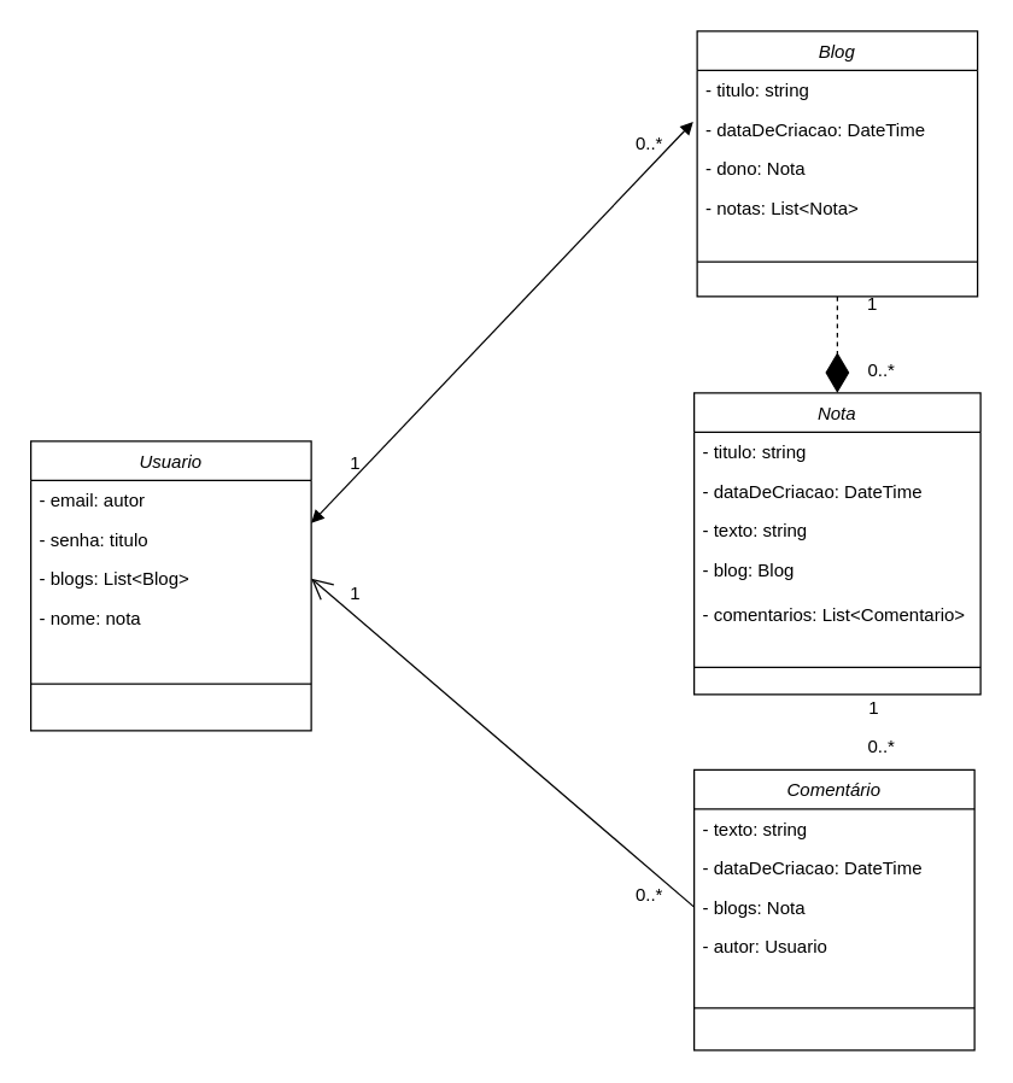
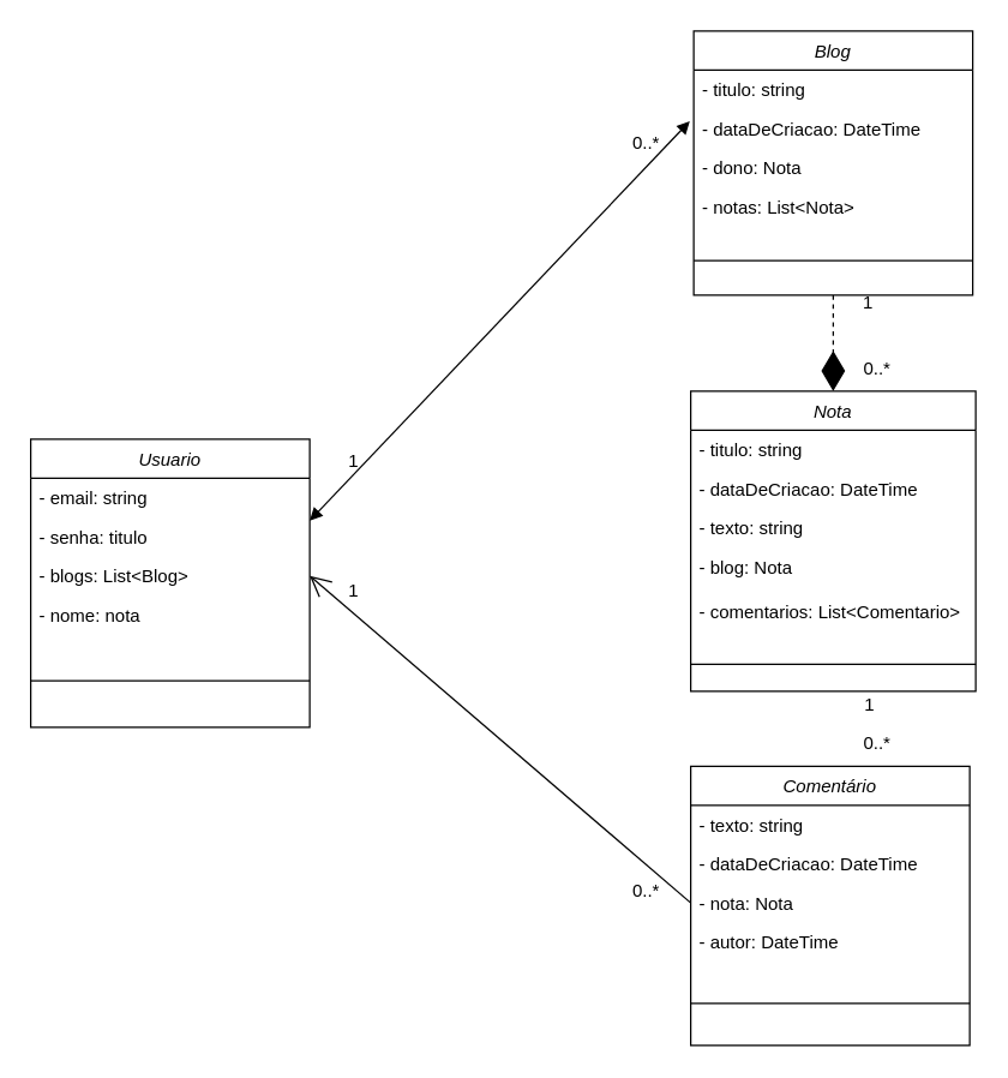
- <mxCell id="22" value="- email: autor" style="text;align=left;verticalAlign=top;spacingLeft=4;spacingRight=4;overflow=hidden;rotatable=0;points=[[0,0.5],[1,0.5]];portConstraint=eastwest;" parent="21" vertex="1"><mxGeometry y="26" width="186" height="26" as="geometry" /></mxCell>
+ <mxCell id="22" value="- email: string" style="text;align=left;verticalAlign=top;spacingLeft=4;spacingRight=4;overflow=hidden;rotatable=0;points=[[0,0.5],[1,0.5]];portConstraint=eastwest;" parent="21" vertex="1"><mxGeometry y="26" width="186" height="26" as="geometry" /></mxCell>
- <mxCell id="12" value="- blog: Blog" style="text;align=left;verticalAlign=top;spacingLeft=4;spacingRight=4;overflow=hidden;rotatable=0;points=[[0,0.5],[1,0.5]];portConstraint=eastwest;rounded=0;shadow=0;html=0;" parent="8" vertex="1"><mxGeometry y="104" width="190" height="30" as="geometry" /></mxCell>
+ <mxCell id="12" value="- blog: Nota" style="text;align=left;verticalAlign=top;spacingLeft=4;spacingRight=4;overflow=hidden;rotatable=0;points=[[0,0.5],[1,0.5]];portConstraint=eastwest;rounded=0;shadow=0;html=0;" parent="8" vertex="1"><mxGeometry y="104" width="190" height="30" as="geometry" /></mxCell>
- <mxCell id="18" value="- blogs: Nota" style="text;align=left;verticalAlign=top;spacingLeft=4;spacingRight=4;overflow=hidden;rotatable=0;points=[[0,0.5],[1,0.5]];portConstraint=eastwest;rounded=0;shadow=0;html=0;" parent="15" vertex="1"><mxGeometry y="78" width="186" height="26" as="geometry" /></mxCell>
+ <mxCell id="18" value="- nota: Nota" style="text;align=left;verticalAlign=top;spacingLeft=4;spacingRight=4;overflow=hidden;rotatable=0;points=[[0,0.5],[1,0.5]];portConstraint=eastwest;rounded=0;shadow=0;html=0;" parent="15" vertex="1"><mxGeometry y="78" width="186" height="26" as="geometry" /></mxCell>
- <mxCell id="19" value="- autor: Usuario" style="text;align=left;verticalAlign=top;spacingLeft=4;spacingRight=4;overflow=hidden;rotatable=0;points=[[0,0.5],[1,0.5]];portConstraint=eastwest;rounded=0;shadow=0;html=0;" parent="15" vertex="1"><mxGeometry y="104" width="186" height="26" as="geometry" /></mxCell>
+ <mxCell id="19" value="- autor: DateTime" style="text;align=left;verticalAlign=top;spacingLeft=4;spacingRight=4;overflow=hidden;rotatable=0;points=[[0,0.5],[1,0.5]];portConstraint=eastwest;rounded=0;shadow=0;html=0;" parent="15" vertex="1"><mxGeometry y="104" width="186" height="26" as="geometry" /></mxCell>
